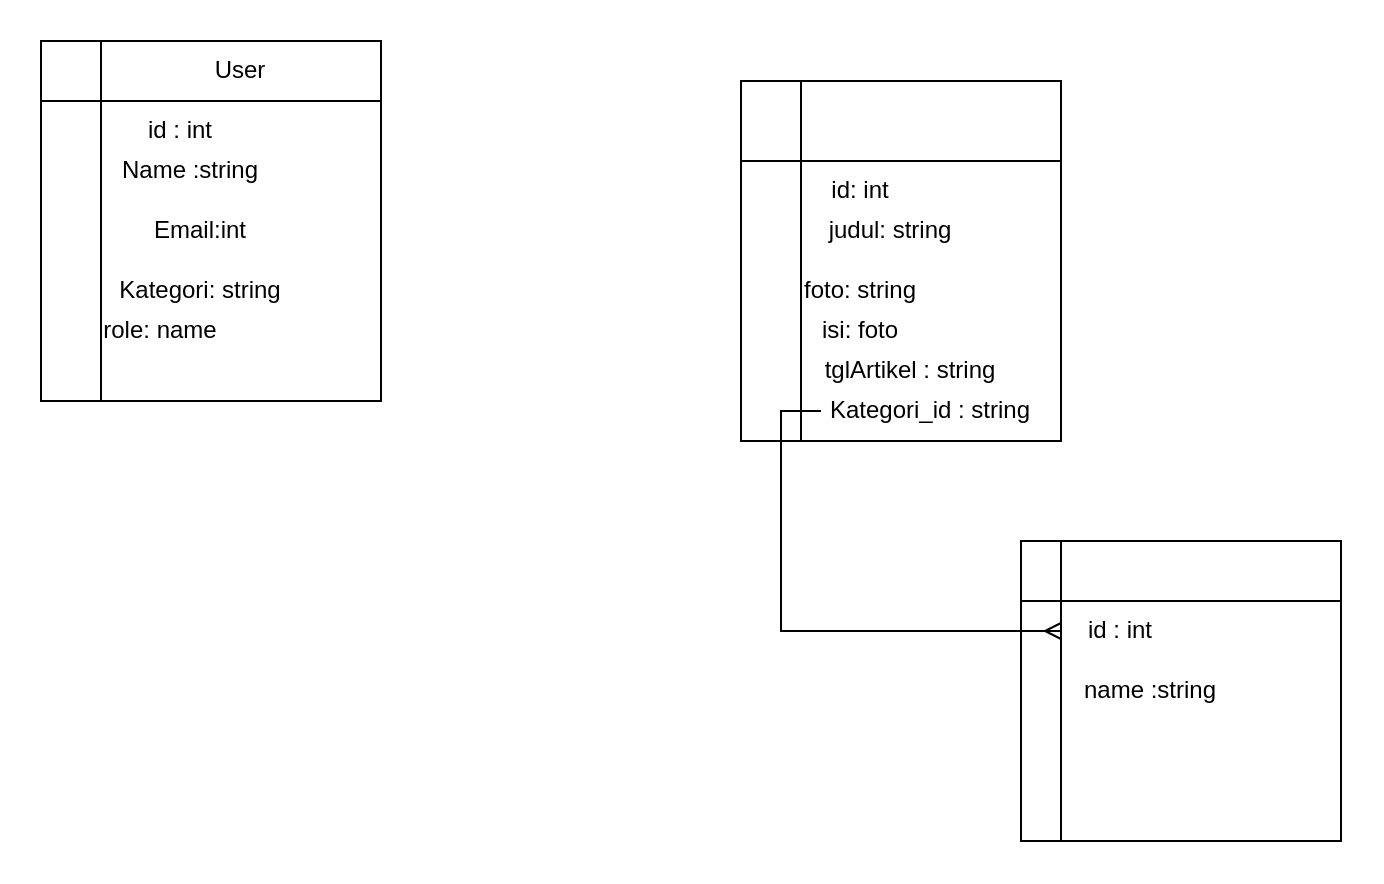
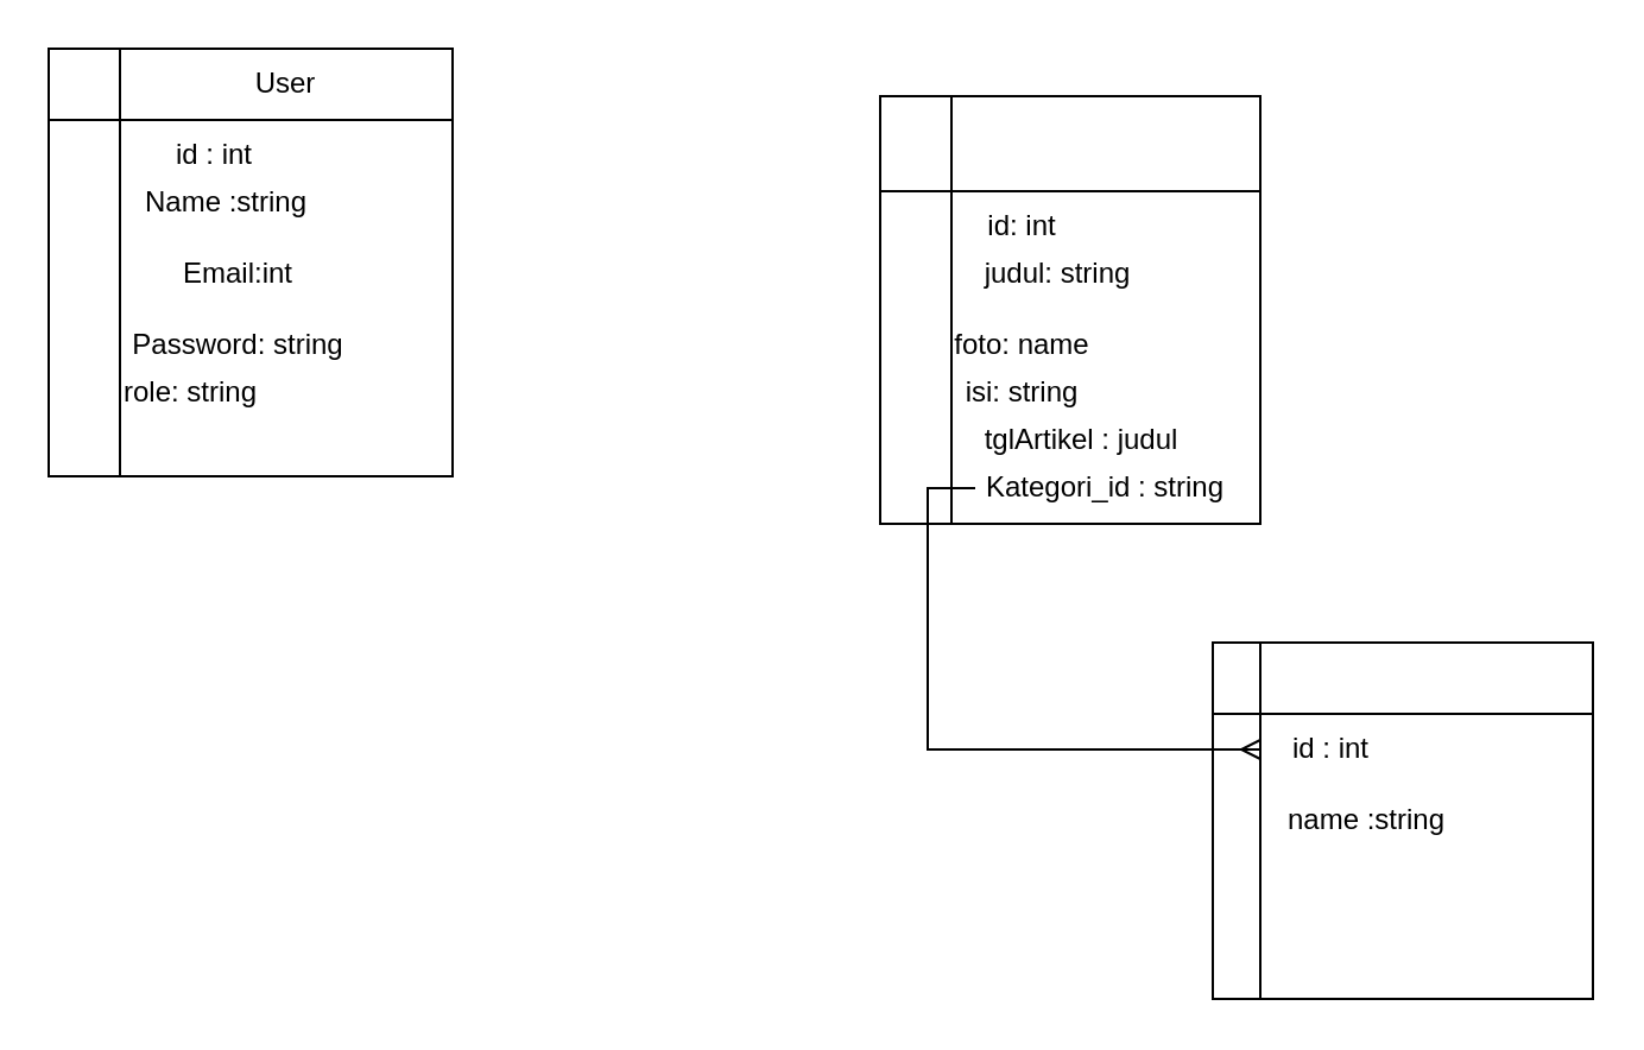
- <mxCell id="8" value="Kategori: string" style="text;html=1;strokeColor=none;fillColor=none;align=center;verticalAlign=middle;whiteSpace=wrap;rounded=0;" vertex="1" parent="1"><mxGeometry x="30" y="130" width="140" height="30" as="geometry" /></mxCell>
+ <mxCell id="8" value="Password: string" style="text;html=1;strokeColor=none;fillColor=none;align=center;verticalAlign=middle;whiteSpace=wrap;rounded=0;" vertex="1" parent="1"><mxGeometry x="30" y="130" width="140" height="30" as="geometry" /></mxCell>
- <mxCell id="13" value="foto: string" style="text;html=1;strokeColor=none;fillColor=none;align=center;verticalAlign=middle;whiteSpace=wrap;rounded=0;" vertex="1" parent="1"><mxGeometry x="400" y="130" width="60" height="30" as="geometry" /></mxCell>
+ <mxCell id="13" value="foto: name" style="text;html=1;strokeColor=none;fillColor=none;align=center;verticalAlign=middle;whiteSpace=wrap;rounded=0;" vertex="1" parent="1"><mxGeometry x="400" y="130" width="60" height="30" as="geometry" /></mxCell>
- <mxCell id="10" value="role: name" style="text;html=1;strokeColor=none;fillColor=none;align=center;verticalAlign=middle;whiteSpace=wrap;rounded=0;" vertex="1" parent="1"><mxGeometry x="50" y="150" width="60" height="30" as="geometry" /></mxCell>
+ <mxCell id="10" value="role: string" style="text;html=1;strokeColor=none;fillColor=none;align=center;verticalAlign=middle;whiteSpace=wrap;rounded=0;" vertex="1" parent="1"><mxGeometry x="50" y="150" width="60" height="30" as="geometry" /></mxCell>
- <mxCell id="14" value="isi: foto" style="text;html=1;strokeColor=none;fillColor=none;align=center;verticalAlign=middle;whiteSpace=wrap;rounded=0;" vertex="1" parent="1"><mxGeometry x="400" y="150" width="60" height="30" as="geometry" /></mxCell>
+ <mxCell id="14" value="isi: string" style="text;html=1;strokeColor=none;fillColor=none;align=center;verticalAlign=middle;whiteSpace=wrap;rounded=0;" vertex="1" parent="1"><mxGeometry x="400" y="150" width="60" height="30" as="geometry" /></mxCell>
- <mxCell id="15" value="tglArtikel : string" style="text;html=1;strokeColor=none;fillColor=none;align=center;verticalAlign=middle;whiteSpace=wrap;rounded=0;" vertex="1" parent="1"><mxGeometry x="410" y="170" width="90" height="30" as="geometry" /></mxCell>
+ <mxCell id="15" value="tglArtikel : judul" style="text;html=1;strokeColor=none;fillColor=none;align=center;verticalAlign=middle;whiteSpace=wrap;rounded=0;" vertex="1" parent="1"><mxGeometry x="410" y="170" width="90" height="30" as="geometry" /></mxCell>
